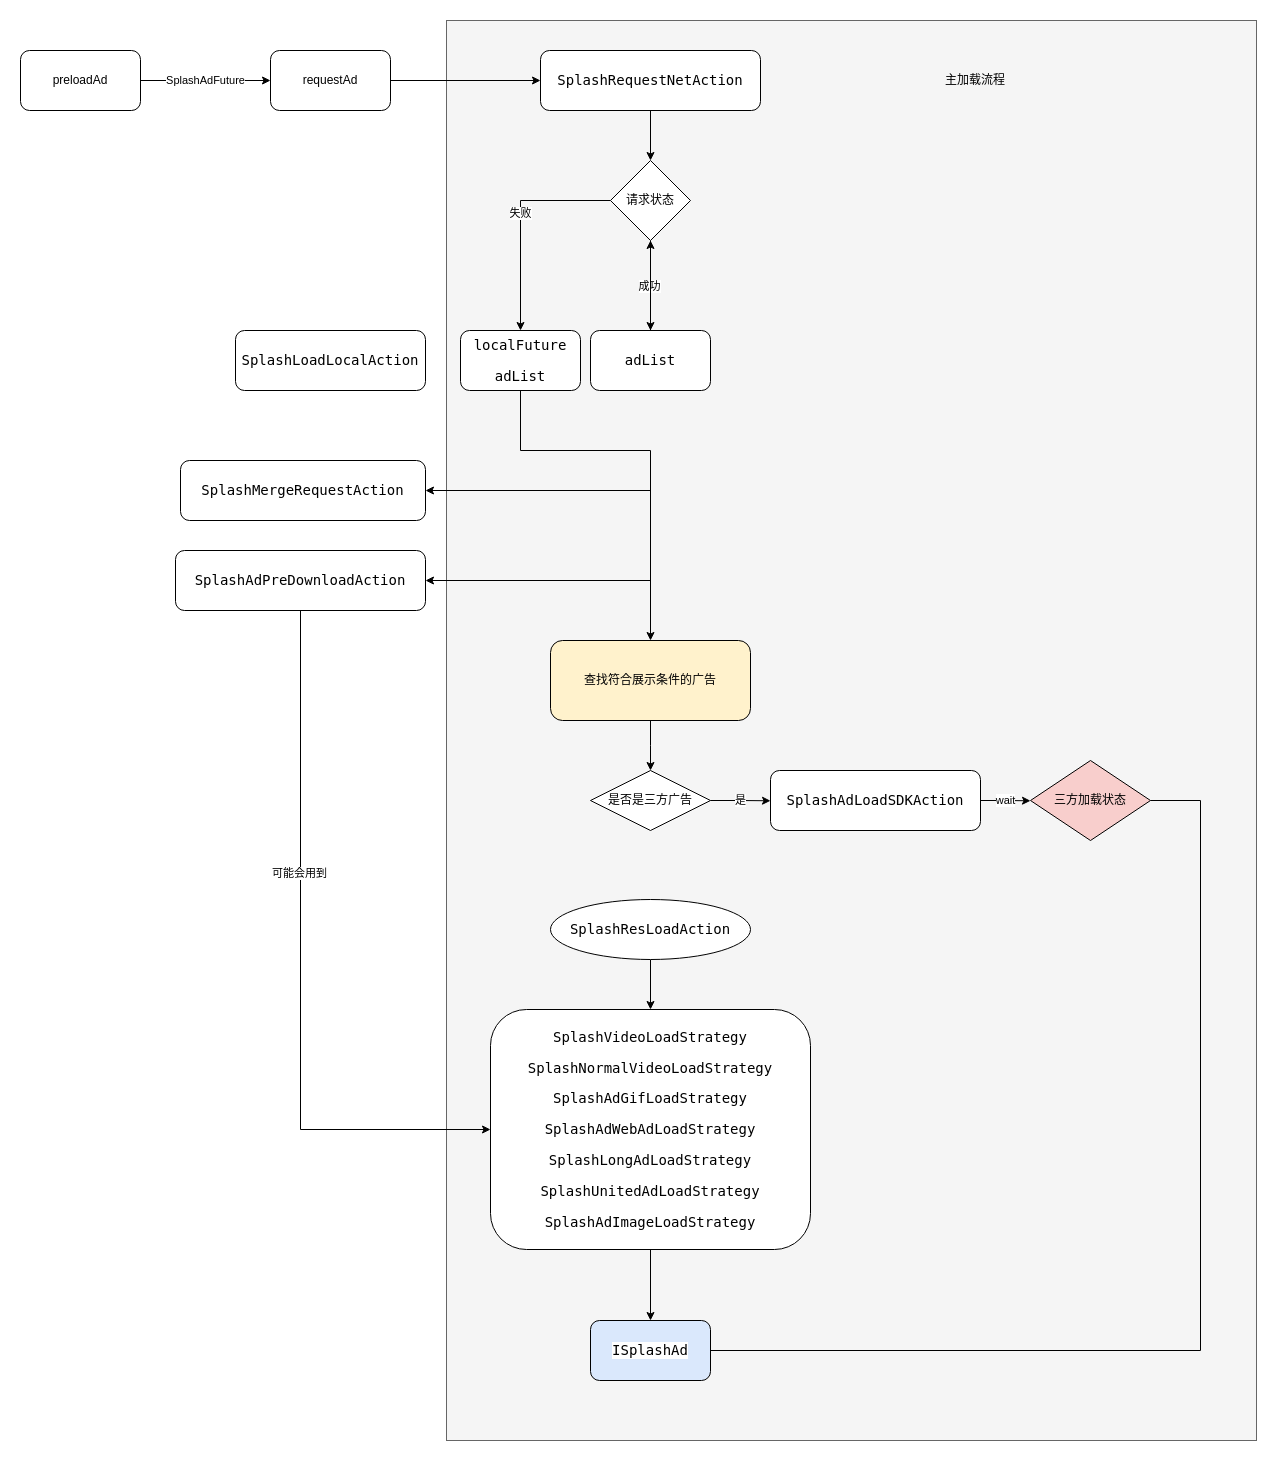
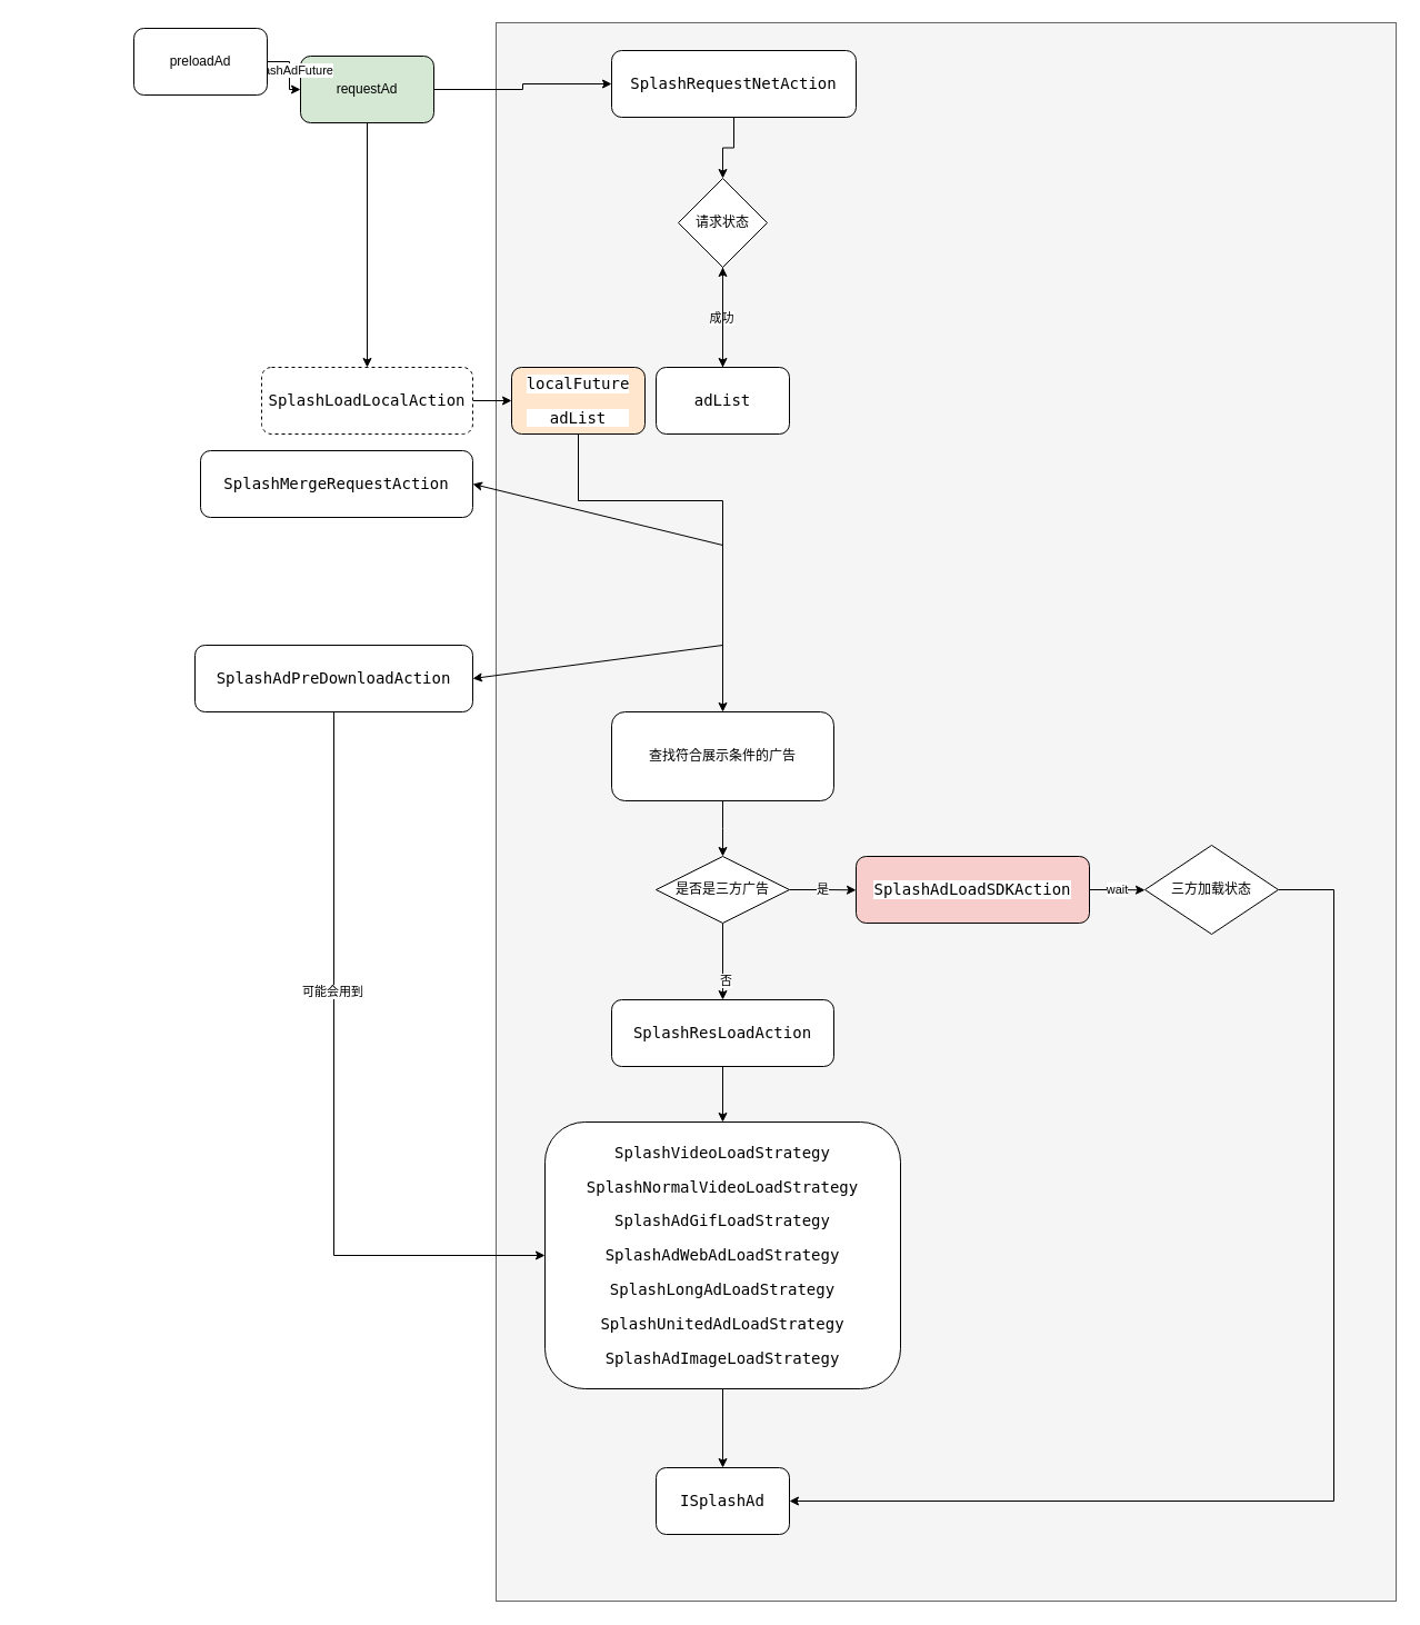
- <mxCell id="10" value="preloadAd" style="rounded=1;whiteSpace=wrap;html=1;" vertex="1" parent="1"><mxGeometry x="20" y="50" width="120" height="60" as="geometry" /></mxCell>
+ <mxCell id="10" value="preloadAd" style="rounded=1;whiteSpace=wrap;html=1;" vertex="1" parent="1"><mxGeometry x="120" y="25" width="120" height="60" as="geometry" /></mxCell>
- <mxCell id="5" value="requestAd" style="rounded=1;whiteSpace=wrap;html=1;" vertex="1" parent="1"><mxGeometry x="270" y="50" width="120" height="60" as="geometry" /></mxCell>
+ <mxCell id="5" value="requestAd" style="rounded=1;whiteSpace=wrap;html=1;fillColor=#d5e8d4;" vertex="1" parent="1"><mxGeometry x="270" y="50" width="120" height="60" as="geometry" /></mxCell>
- <mxCell id="7" value="&lt;pre style=&quot;background-color: #ffffff ; color: #000000 ; font-family: &amp;quot;menlo&amp;quot; , monospace ; font-size: 10.5pt&quot;&gt;SplashRequestNetAction&lt;/pre&gt;" style="whiteSpace=wrap;html=1;rounded=1;" vertex="1" parent="1"><mxGeometry x="540" y="50" width="220" height="60" as="geometry" /></mxCell>
+ <mxCell id="7" value="&lt;pre style=&quot;background-color: #ffffff ; color: #000000 ; font-family: &amp;quot;menlo&amp;quot; , monospace ; font-size: 10.5pt&quot;&gt;SplashRequestNetAction&lt;/pre&gt;" style="whiteSpace=wrap;html=1;rounded=1;" vertex="1" parent="1"><mxGeometry x="550" y="45" width="220" height="60" as="geometry" /></mxCell>
- <mxCell id="43" value="主加载流程" style="text;html=1;strokeColor=none;fillColor=none;align=center;verticalAlign=middle;whiteSpace=wrap;rounded=0;fontColor=#000000;" vertex="1" parent="1"><mxGeometry x="910" y="70" width="130" height="20" as="geometry" /></mxCell>
+ <mxCell id="4" style="edgeStyle=orthogonalEdgeStyle;rounded=0;orthogonalLoop=1;jettySize=auto;html=1;" edge="1" parent="1" source="5" target="12"><mxGeometry relative="1" as="geometry" /></mxCell>
- <mxCell id="15" style="edgeStyle=orthogonalEdgeStyle;rounded=0;orthogonalLoop=1;jettySize=auto;html=1;exitX=0;exitY=0.5;exitDx=0;exitDy=0;entryX=0.5;entryY=0;entryDx=0;entryDy=0;" edge="1" parent="1" source="17" target="19"><mxGeometry relative="1" as="geometry" /></mxCell>
- <mxCell id="16" value="失败" style="edgeLabel;html=1;align=center;verticalAlign=middle;resizable=0;points=[];" vertex="1" connectable="0" parent="15"><mxGeometry x="-0.074" y="-1" relative="1" as="geometry"><mxPoint as="offset" /></mxGeometry></mxCell>
- <mxCell id="12" value="&lt;pre style=&quot;background-color: rgb(255 , 255 , 255) ; font-family: &amp;#34;menlo&amp;#34; , monospace ; font-size: 10.5pt&quot;&gt;SplashLoadLocalAction&lt;/pre&gt;" style="rounded=1;whiteSpace=wrap;html=1;" vertex="1" parent="1"><mxGeometry x="235" y="330" width="190" height="60" as="geometry" /></mxCell>
+ <mxCell id="12" value="&lt;pre style=&quot;background-color: rgb(255 , 255 , 255) ; font-family: &amp;#34;menlo&amp;#34; , monospace ; font-size: 10.5pt&quot;&gt;SplashLoadLocalAction&lt;/pre&gt;" style="rounded=1;whiteSpace=wrap;html=1;dashed=1;" vertex="1" parent="1"><mxGeometry x="235" y="330" width="190" height="60" as="geometry" /></mxCell>
+ <mxCell id="11" value="" style="edgeStyle=orthogonalEdgeStyle;rounded=0;orthogonalLoop=1;jettySize=auto;html=1;" edge="1" parent="1" source="12" target="19"><mxGeometry relative="1" as="geometry" /></mxCell>
- <mxCell id="19" value="&lt;pre style=&quot;background-color: rgb(255 , 255 , 255) ; font-family: &amp;#34;menlo&amp;#34; , monospace ; font-size: 10.5pt&quot;&gt;localFuture&lt;/pre&gt;&lt;pre style=&quot;background-color: rgb(255 , 255 , 255) ; font-family: &amp;#34;menlo&amp;#34; , monospace ; font-size: 10.5pt&quot;&gt;adList&lt;/pre&gt;" style="rounded=1;whiteSpace=wrap;html=1;" vertex="1" parent="1"><mxGeometry x="460" y="330" width="120" height="60" as="geometry" /></mxCell>
+ <mxCell id="19" value="&lt;pre style=&quot;background-color: rgb(255 , 255 , 255) ; font-family: &amp;#34;menlo&amp;#34; , monospace ; font-size: 10.5pt&quot;&gt;localFuture&lt;/pre&gt;&lt;pre style=&quot;background-color: rgb(255 , 255 , 255) ; font-family: &amp;#34;menlo&amp;#34; , monospace ; font-size: 10.5pt&quot;&gt;adList&lt;/pre&gt;" style="rounded=1;whiteSpace=wrap;html=1;fillColor=#ffe6cc;" vertex="1" parent="1"><mxGeometry x="460" y="330" width="120" height="60" as="geometry" /></mxCell>
- <mxCell id="23" value="&lt;pre style=&quot;background-color: #ffffff ; color: #000000 ; font-family: &amp;quot;menlo&amp;quot; , monospace ; font-size: 10.5pt&quot;&gt;SplashMergeRequestAction&lt;/pre&gt;" style="rounded=1;whiteSpace=wrap;html=1;fontColor=#000000;" vertex="1" parent="1"><mxGeometry x="180" y="460" width="245" height="60" as="geometry" /></mxCell>
+ <mxCell id="23" value="&lt;pre style=&quot;background-color: #ffffff ; color: #000000 ; font-family: &amp;quot;menlo&amp;quot; , monospace ; font-size: 10.5pt&quot;&gt;SplashMergeRequestAction&lt;/pre&gt;" style="rounded=1;whiteSpace=wrap;html=1;fontColor=#000000;" vertex="1" parent="1"><mxGeometry x="180" y="405" width="245" height="60" as="geometry" /></mxCell>
- <mxCell id="27" value="&lt;pre style=&quot;background-color: rgb(255 , 255 , 255) ; font-family: &amp;#34;menlo&amp;#34; , monospace ; font-size: 10.5pt&quot;&gt;SplashAdPreDownloadAction&lt;/pre&gt;" style="rounded=1;whiteSpace=wrap;html=1;fontColor=#000000;" vertex="1" parent="1"><mxGeometry x="175" y="550" width="250" height="60" as="geometry" /></mxCell>
+ <mxCell id="27" value="&lt;pre style=&quot;background-color: rgb(255 , 255 , 255) ; font-family: &amp;#34;menlo&amp;#34; , monospace ; font-size: 10.5pt&quot;&gt;SplashAdPreDownloadAction&lt;/pre&gt;" style="rounded=1;whiteSpace=wrap;html=1;fontColor=#000000;" vertex="1" parent="1"><mxGeometry x="175" y="580" width="250" height="60" as="geometry" /></mxCell>
- <mxCell id="22" value="查找符合展示条件的广告" style="rounded=1;whiteSpace=wrap;html=1;fontColor=#000000;fillColor=#fff2cc;" vertex="1" parent="1"><mxGeometry x="550" y="640" width="200" height="80" as="geometry" /></mxCell>
+ <mxCell id="22" value="查找符合展示条件的广告" style="rounded=1;whiteSpace=wrap;html=1;fontColor=#000000;" vertex="1" parent="1"><mxGeometry x="550" y="640" width="200" height="80" as="geometry" /></mxCell>
- <mxCell id="35" value="&lt;pre style=&quot;background-color: rgb(255 , 255 , 255) ; font-family: &amp;#34;menlo&amp;#34; , monospace ; font-size: 10.5pt&quot;&gt;SplashAdLoadSDKAction&lt;/pre&gt;" style="rounded=1;whiteSpace=wrap;html=1;fontColor=#000000;" vertex="1" parent="1"><mxGeometry x="770" y="770" width="210" height="60" as="geometry" /></mxCell>
+ <mxCell id="35" value="&lt;pre style=&quot;background-color: rgb(255 , 255 , 255) ; font-family: &amp;#34;menlo&amp;#34; , monospace ; font-size: 10.5pt&quot;&gt;SplashAdLoadSDKAction&lt;/pre&gt;" style="rounded=1;whiteSpace=wrap;html=1;fontColor=#000000;fillColor=#f8cecc;" vertex="1" parent="1"><mxGeometry x="770" y="770" width="210" height="60" as="geometry" /></mxCell>
- <mxCell id="39" value="三方加载状态" style="rhombus;whiteSpace=wrap;html=1;fontColor=#000000;fillColor=#f8cecc;" vertex="1" parent="1"><mxGeometry x="1030" y="760" width="120" height="80" as="geometry" /></mxCell>
+ <mxCell id="39" value="三方加载状态" style="rhombus;whiteSpace=wrap;html=1;fontColor=#000000;" vertex="1" parent="1"><mxGeometry x="1030" y="760" width="120" height="80" as="geometry" /></mxCell>
+ <mxCell id="30" style="edgeStyle=orthogonalEdgeStyle;rounded=0;orthogonalLoop=1;jettySize=auto;html=1;exitX=0.5;exitY=1;exitDx=0;exitDy=0;fontColor=#000000;entryX=0.5;entryY=0;entryDx=0;entryDy=0;" edge="1" parent="1" source="33" target="37"><mxGeometry relative="1" as="geometry"><mxPoint x="650" y="880" as="targetPoint" /></mxGeometry></mxCell>
+ <mxCell id="31" value="否" style="edgeLabel;html=1;align=center;verticalAlign=middle;resizable=0;points=[];fontColor=#000000;" vertex="1" connectable="0" parent="30"><mxGeometry x="-0.07" y="2" relative="1" as="geometry"><mxPoint y="19" as="offset" /></mxGeometry></mxCell>
- <mxCell id="37" value="&lt;pre style=&quot;background-color: rgb(255 , 255 , 255) ; font-family: &amp;#34;menlo&amp;#34; , monospace ; font-size: 10.5pt&quot;&gt;SplashResLoadAction&lt;/pre&gt;" style="ellipse;whiteSpace=wrap;html=1;fontColor=#000000;" vertex="1" parent="1"><mxGeometry x="550" y="899" width="200" height="60" as="geometry" /></mxCell>
+ <mxCell id="37" value="&lt;pre style=&quot;background-color: rgb(255 , 255 , 255) ; font-family: &amp;#34;menlo&amp;#34; , monospace ; font-size: 10.5pt&quot;&gt;SplashResLoadAction&lt;/pre&gt;" style="rounded=1;whiteSpace=wrap;html=1;fontColor=#000000;" vertex="1" parent="1"><mxGeometry x="550" y="899" width="200" height="60" as="geometry" /></mxCell>
- <mxCell id="42" value="&lt;pre style=&quot;background-color: rgb(255 , 255 , 255) ; font-family: &amp;#34;menlo&amp;#34; , monospace ; font-size: 10.5pt&quot;&gt;ISplashAd&lt;/pre&gt;" style="rounded=1;whiteSpace=wrap;html=1;fillColor=#dae8fc;" vertex="1" parent="1"><mxGeometry x="590" y="1320" width="120" height="60" as="geometry" /></mxCell>
+ <mxCell id="42" value="&lt;pre style=&quot;background-color: rgb(255 , 255 , 255) ; font-family: &amp;#34;menlo&amp;#34; , monospace ; font-size: 10.5pt&quot;&gt;ISplashAd&lt;/pre&gt;" style="rounded=1;whiteSpace=wrap;html=1;" vertex="1" parent="1"><mxGeometry x="590" y="1320" width="120" height="60" as="geometry" /></mxCell>
- <mxCell id="38" value="" style="edgeStyle=orthogonalEdgeStyle;rounded=0;orthogonalLoop=1;jettySize=auto;html=1;fontColor=#000000;entryX=1;entryY=0.5;entryDx=0;entryDy=0;endArrow=none;" edge="1" parent="1" source="39" target="42"><mxGeometry relative="1" as="geometry"><mxPoint x="1230" y="980" as="targetPoint" /><Array as="points"><mxPoint x="1200" y="800" /><mxPoint x="1200" y="1350" /></Array></mxGeometry></mxCell>
+ <mxCell id="38" value="" style="edgeStyle=orthogonalEdgeStyle;rounded=0;orthogonalLoop=1;jettySize=auto;html=1;fontColor=#000000;entryX=1;entryY=0.5;entryDx=0;entryDy=0;" edge="1" parent="1" source="39" target="42"><mxGeometry relative="1" as="geometry"><mxPoint x="1230" y="980" as="targetPoint" /><Array as="points"><mxPoint x="1200" y="800" /><mxPoint x="1200" y="1350" /></Array></mxGeometry></mxCell>
